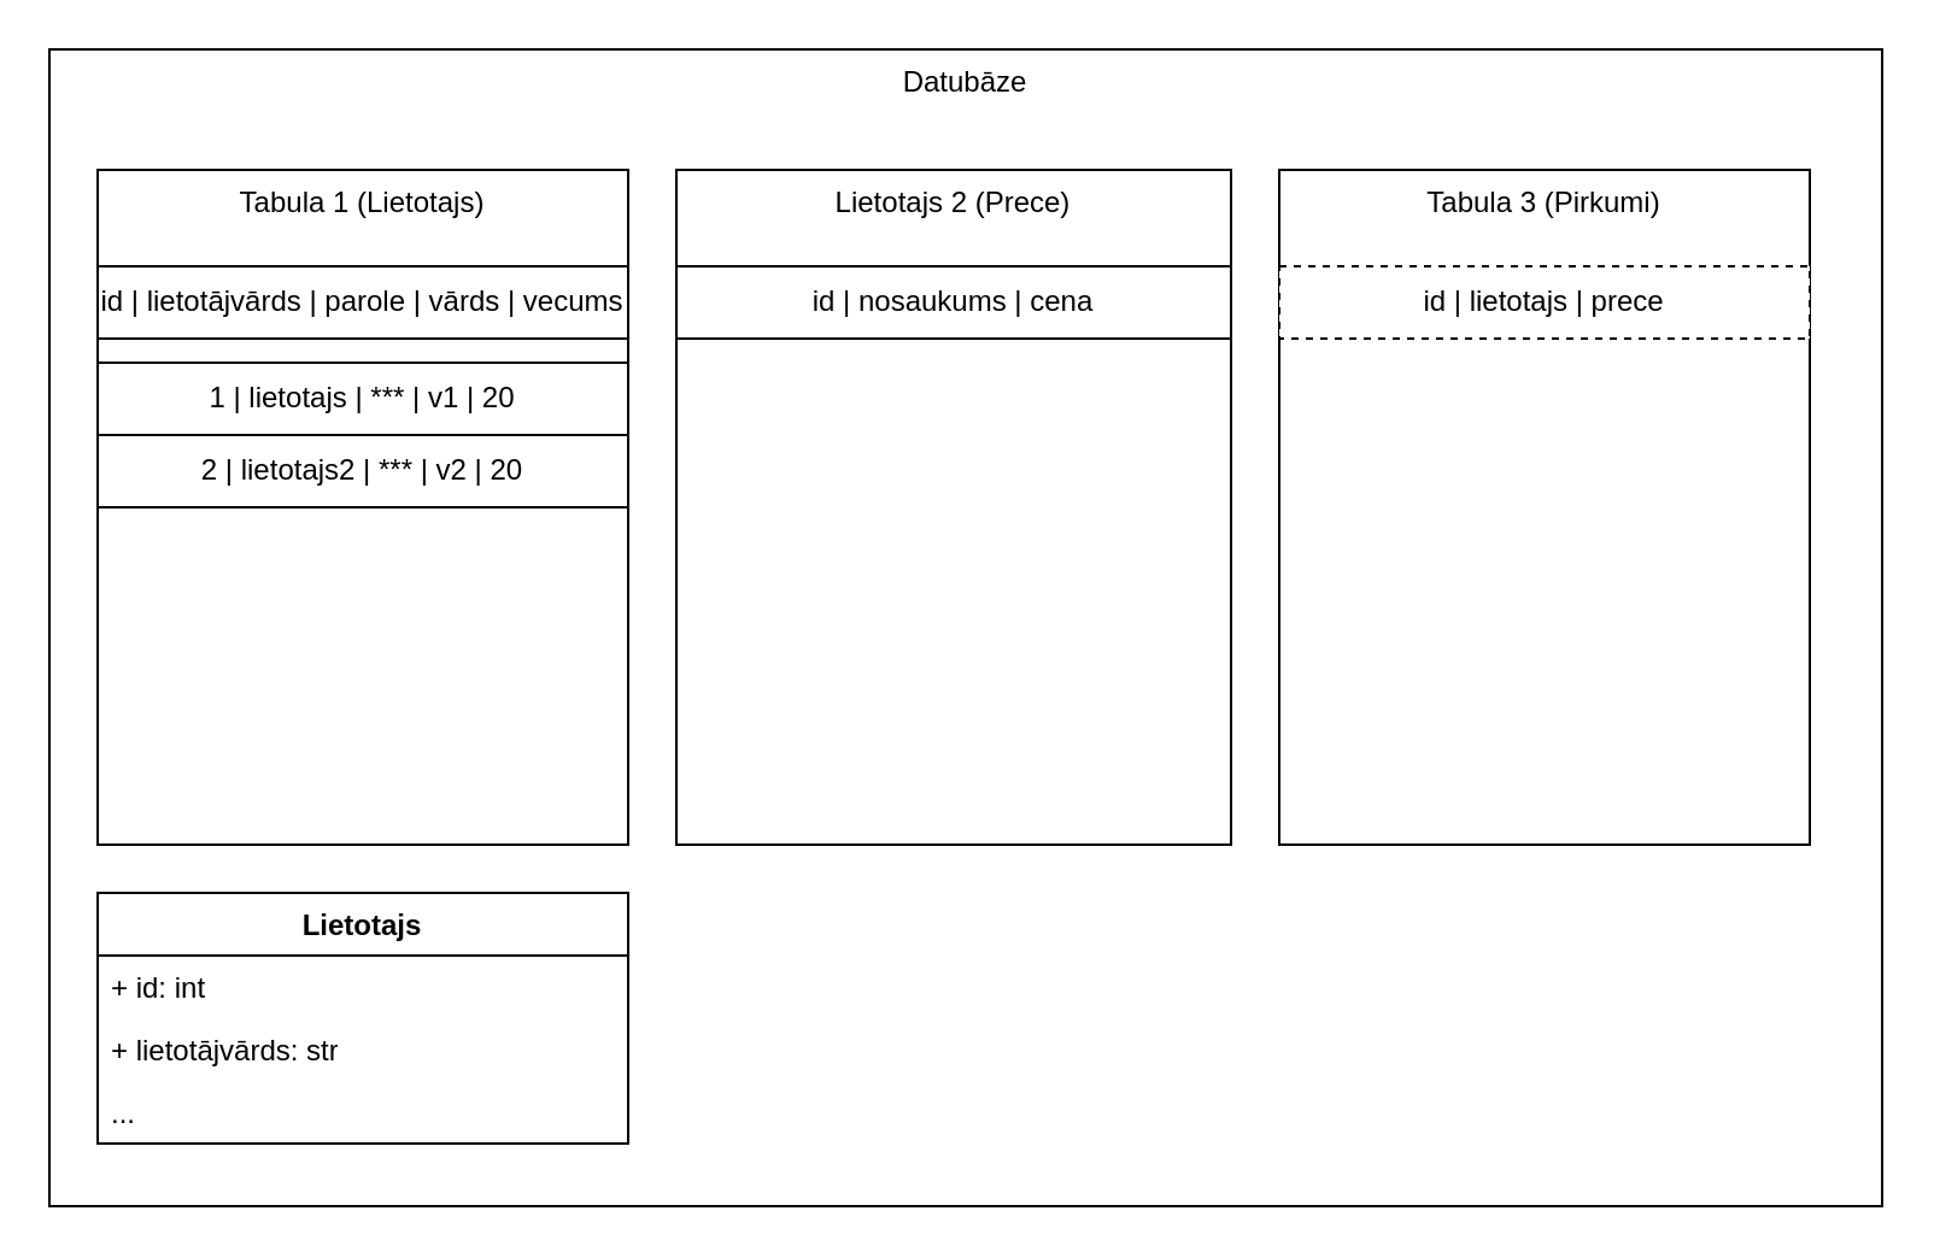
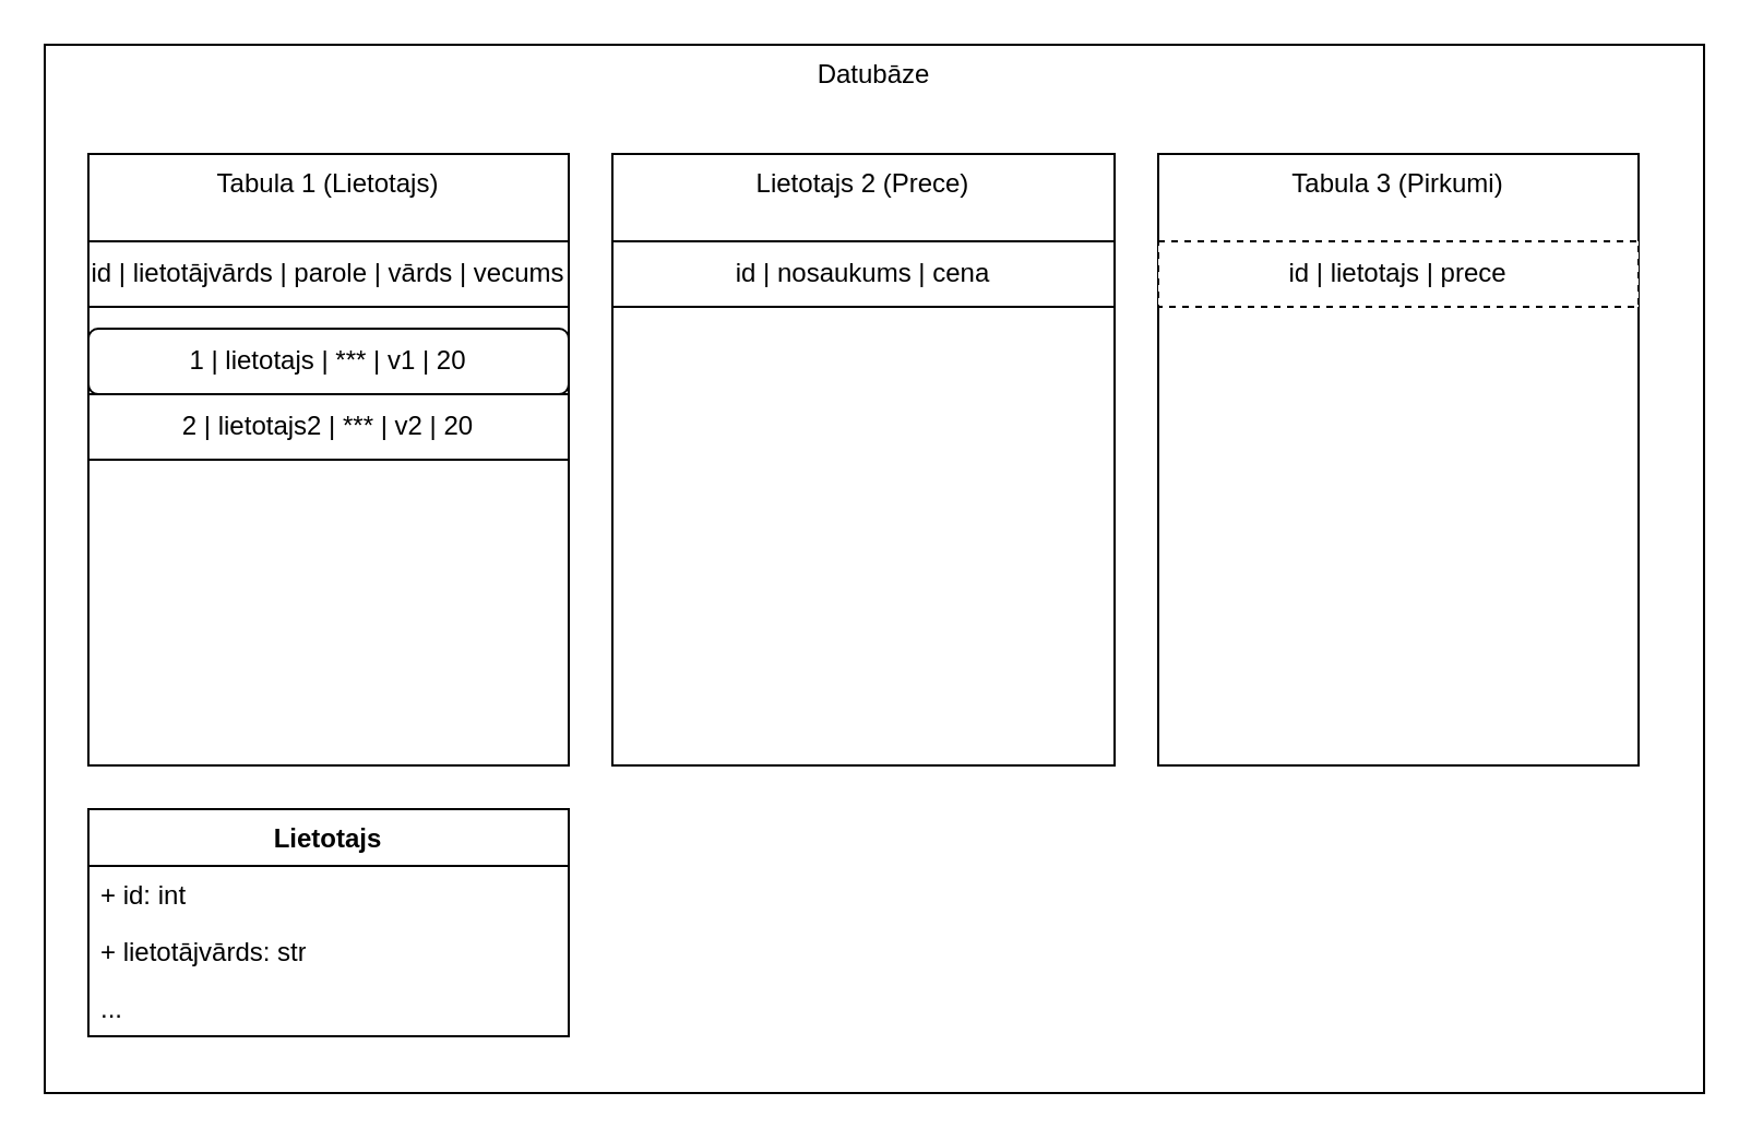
- <mxCell id="9" value="1 | lietotajs | *** | v1 | 20" style="rounded=0;whiteSpace=wrap;html=1;" vertex="1" parent="1"><mxGeometry x="40" y="150" width="220" height="30" as="geometry" /></mxCell>
+ <mxCell id="9" value="1 | lietotajs | *** | v1 | 20" style="whiteSpace=wrap;html=1;rounded=1;" vertex="1" parent="1"><mxGeometry x="40" y="150" width="220" height="30" as="geometry" /></mxCell>
